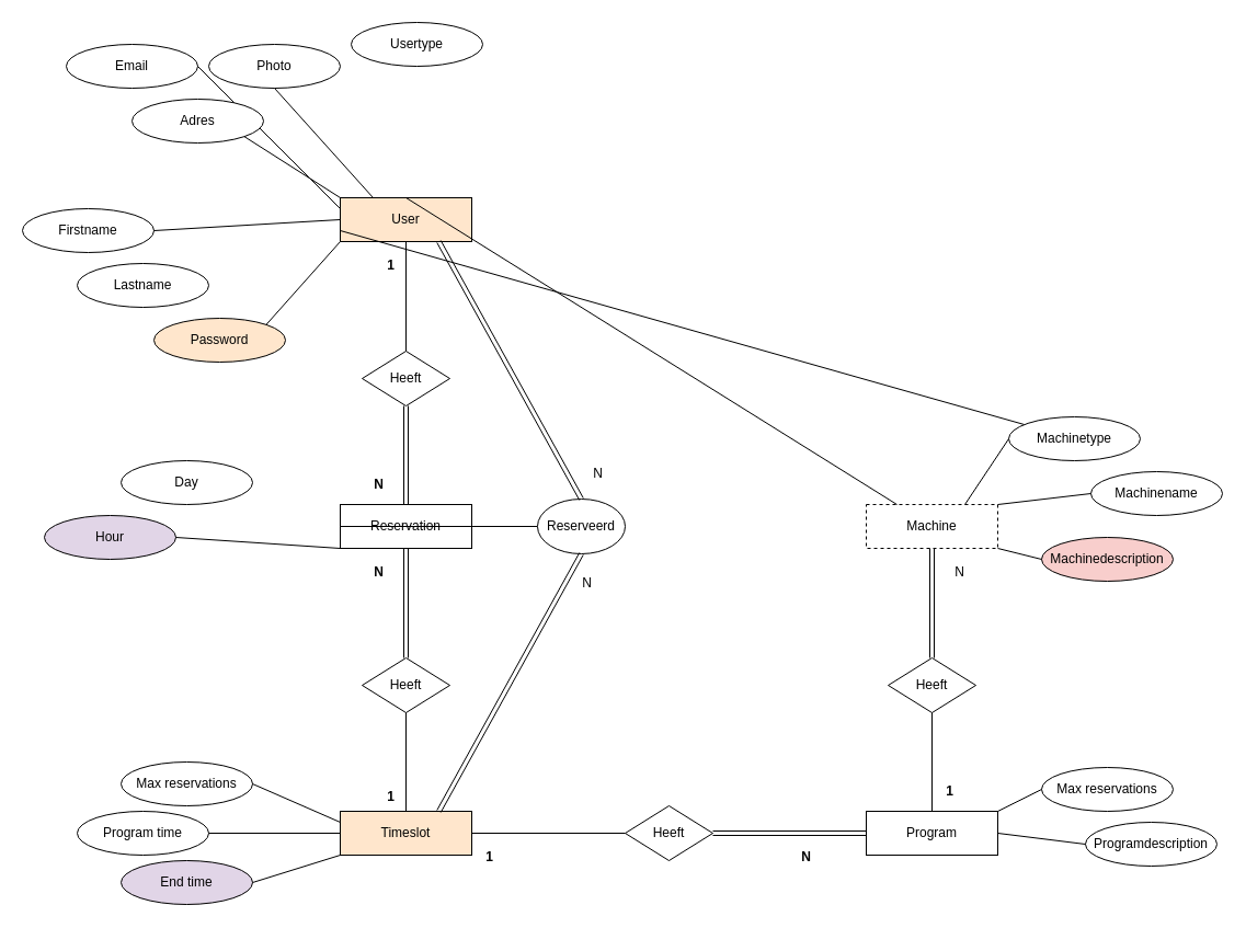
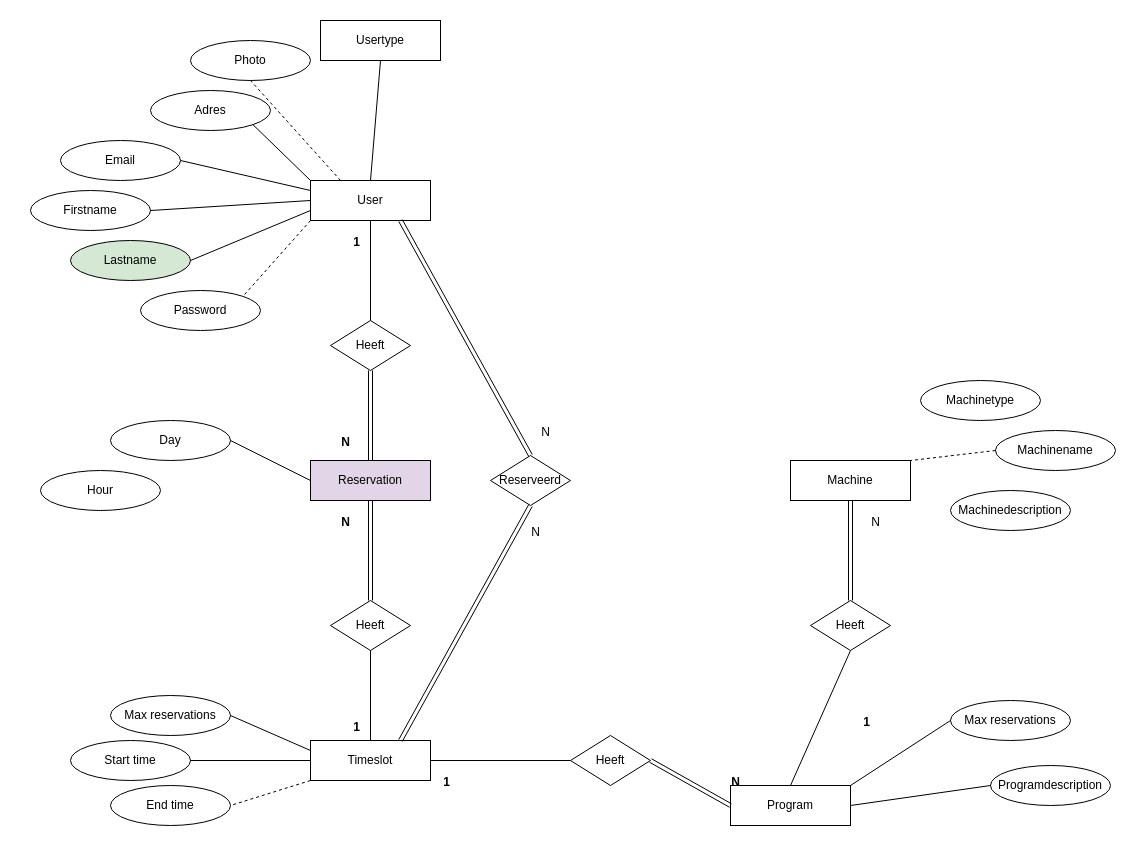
- <mxCell id="45" value="Usertype" style="ellipse;whiteSpace=wrap;html=1;" vertex="1" parent="1"><mxGeometry x="320" width="120" height="40" as="geometry" y="20" /></mxCell>
+ <mxCell id="45" value="Usertype" style="whiteSpace=wrap;html=1;rounded=0;" vertex="1" parent="1"><mxGeometry x="320" width="120" height="40" as="geometry" y="20" /></mxCell>
- <mxCell id="9" value="Email" style="ellipse;whiteSpace=wrap;html=1;" parent="1" vertex="1"><mxGeometry x="60" y="40" width="120" height="40" as="geometry" /></mxCell>
+ <mxCell id="9" value="Email" style="ellipse;whiteSpace=wrap;html=1;" parent="1" vertex="1"><mxGeometry x="60" y="140" width="120" height="40" as="geometry" /></mxCell>
- <mxCell id="40" value="Adres" style="ellipse;whiteSpace=wrap;html=1;" parent="1" vertex="1"><mxGeometry x="120" y="90" width="120" height="40" as="geometry" /></mxCell>
+ <mxCell id="40" value="Adres" style="ellipse;whiteSpace=wrap;html=1;" parent="1" vertex="1"><mxGeometry x="150" y="90" width="120" height="40" as="geometry" /></mxCell>
- <mxCell id="43" value="" style="endArrow=none;html=1;rounded=0;entryX=0.5;entryY=1;entryDx=0;entryDy=0;exitX=0.25;exitY=0;exitDx=0;exitDy=0;" parent="1" source="2" target="42" edge="1"><mxGeometry width="50" height="50" relative="1" as="geometry"><mxPoint x="320" y="190" as="sourcePoint" /><mxPoint x="232.426" y="134.142" as="targetPoint" /></mxGeometry></mxCell>
+ <mxCell id="43" value="" style="endArrow=none;html=1;rounded=0;entryX=0.5;entryY=1;entryDx=0;entryDy=0;exitX=0.25;exitY=0;exitDx=0;exitDy=0;dashed=1;" parent="1" source="2" target="42" edge="1"><mxGeometry width="50" height="50" relative="1" as="geometry"><mxPoint x="320" y="190" as="sourcePoint" /><mxPoint x="232.426" y="134.142" as="targetPoint" /></mxGeometry></mxCell>
- <mxCell id="2" value="User" style="rounded=0;whiteSpace=wrap;html=1;fillColor=#ffe6cc;" parent="1" vertex="1"><mxGeometry x="310" y="180" width="120" height="40" as="geometry" /></mxCell>
+ <mxCell id="2" value="User" style="rounded=0;whiteSpace=wrap;html=1;" parent="1" vertex="1"><mxGeometry x="310" y="180" width="120" height="40" as="geometry" /></mxCell>
- <mxCell id="7" value="Firstname" style="ellipse;whiteSpace=wrap;html=1;" parent="1" vertex="1"><mxGeometry x="20" y="190" width="120" height="40" as="geometry" /></mxCell>
+ <mxCell id="7" value="Firstname" style="ellipse;whiteSpace=wrap;html=1;" parent="1" vertex="1"><mxGeometry x="30" y="190" width="120" height="40" as="geometry" /></mxCell>
- <mxCell id="13" value="" style="endArrow=none;html=1;rounded=0;entryX=1;entryY=0;entryDx=0;entryDy=0;exitX=0;exitY=1;exitDx=0;exitDy=0;" parent="1" source="2" target="6" edge="1"><mxGeometry width="50" height="50" relative="1" as="geometry"><mxPoint x="320" y="220" as="sourcePoint" /><mxPoint x="200" y="270" as="targetPoint" /></mxGeometry></mxCell>
+ <mxCell id="13" value="" style="endArrow=none;html=1;rounded=0;entryX=1;entryY=0;entryDx=0;entryDy=0;exitX=0;exitY=1;exitDx=0;exitDy=0;dashed=1;" parent="1" source="2" target="6" edge="1"><mxGeometry width="50" height="50" relative="1" as="geometry"><mxPoint x="320" y="220" as="sourcePoint" /><mxPoint x="200" y="270" as="targetPoint" /></mxGeometry></mxCell>
- <mxCell id="8" value="Lastname" style="ellipse;whiteSpace=wrap;html=1;" parent="1" vertex="1"><mxGeometry x="70" y="240" width="120" height="40" as="geometry" /></mxCell>
+ <mxCell id="8" value="Lastname" style="ellipse;whiteSpace=wrap;html=1;fillColor=#d5e8d4;" parent="1" vertex="1"><mxGeometry x="70" y="240" width="120" height="40" as="geometry" /></mxCell>
- <mxCell id="6" value="Password" style="ellipse;whiteSpace=wrap;html=1;fillColor=#ffe6cc;" parent="1" vertex="1"><mxGeometry x="140" y="290" width="120" height="40" as="geometry" /></mxCell>
+ <mxCell id="6" value="Password" style="ellipse;whiteSpace=wrap;html=1;" parent="1" vertex="1"><mxGeometry x="140" y="290" width="120" height="40" as="geometry" /></mxCell>
- <mxCell id="46" value="" style="endArrow=none;html=1;rounded=0;exitX=0.5;exitY=0;exitDx=0;exitDy=0;" edge="1" parent="1" source="2" target="44"><mxGeometry width="50" height="50" relative="1" as="geometry"><mxPoint x="350" y="190" as="sourcePoint" /><mxPoint x="260" y="90" as="targetPoint" /></mxGeometry></mxCell>
+ <mxCell id="46" value="" style="endArrow=none;html=1;rounded=0;entryX=0.5;entryY=1;entryDx=0;entryDy=0;exitX=0.5;exitY=0;exitDx=0;exitDy=0;" edge="1" parent="1" source="2" target="45"><mxGeometry width="50" height="50" relative="1" as="geometry"><mxPoint x="350" y="190" as="sourcePoint" /><mxPoint x="260" y="90" as="targetPoint" /></mxGeometry></mxCell>
- <mxCell id="12" value="" style="endArrow=none;html=1;rounded=0;exitX=0;exitY=0.75;exitDx=0;exitDy=0;" parent="1" source="2" target="54" edge="1"><mxGeometry width="50" height="50" relative="1" as="geometry"><mxPoint x="320" y="210" as="sourcePoint" /><mxPoint x="150" y="220" as="targetPoint" /></mxGeometry></mxCell>
+ <mxCell id="12" value="" style="endArrow=none;html=1;rounded=0;entryX=1;entryY=0.5;entryDx=0;entryDy=0;exitX=0;exitY=0.75;exitDx=0;exitDy=0;" parent="1" source="2" target="8" edge="1"><mxGeometry width="50" height="50" relative="1" as="geometry"><mxPoint x="320" y="210" as="sourcePoint" /><mxPoint x="150" y="220" as="targetPoint" /></mxGeometry></mxCell>
- <mxCell id="57" value="" style="endArrow=none;html=1;rounded=0;entryX=0.75;entryY=0;entryDx=0;entryDy=0;exitX=0;exitY=0.5;exitDx=0;exitDy=0;" edge="1" parent="1" source="54" target="44"><mxGeometry width="50" height="50" relative="1" as="geometry"><mxPoint x="920" y="750" as="sourcePoint" /><mxPoint x="960" y="730" as="targetPoint" /></mxGeometry></mxCell>
- <mxCell id="58" value="" style="endArrow=none;html=1;rounded=0;exitX=0;exitY=0.5;exitDx=0;exitDy=0;entryX=1;entryY=0;entryDx=0;entryDy=0;" edge="1" parent="1" source="55" target="44"><mxGeometry width="50" height="50" relative="1" as="geometry"><mxPoint x="930" y="410" as="sourcePoint" /><mxPoint x="920" y="440" as="targetPoint" /></mxGeometry></mxCell>
+ <mxCell id="58" value="" style="endArrow=none;html=1;rounded=0;exitX=0;exitY=0.5;exitDx=0;exitDy=0;entryX=1;entryY=0;entryDx=0;entryDy=0;dashed=1;" edge="1" parent="1" source="55" target="44"><mxGeometry width="50" height="50" relative="1" as="geometry"><mxPoint x="930" y="410" as="sourcePoint" /><mxPoint x="920" y="440" as="targetPoint" /></mxGeometry></mxCell>
- <mxCell id="4" value="Reservation" style="rounded=0;whiteSpace=wrap;html=1;" parent="1" vertex="1"><mxGeometry x="310" y="460" width="120" height="40" as="geometry" /></mxCell>
+ <mxCell id="4" value="Reservation" style="rounded=0;whiteSpace=wrap;html=1;fillColor=#e1d5e7;" parent="1" vertex="1"><mxGeometry x="310" y="460" width="120" height="40" as="geometry" /></mxCell>
- <mxCell id="32" value="" style="endArrow=none;html=1;rounded=0;exitX=0;exitY=0.5;exitDx=0;exitDy=0;" parent="1" source="4" target="35" edge="1"><mxGeometry width="50" height="50" relative="1" as="geometry"><mxPoint x="320" y="480" as="sourcePoint" /><mxPoint x="240" y="450" as="targetPoint" /></mxGeometry></mxCell>
+ <mxCell id="32" value="" style="endArrow=none;html=1;rounded=0;entryX=1;entryY=0.5;entryDx=0;entryDy=0;exitX=0;exitY=0.5;exitDx=0;exitDy=0;" parent="1" source="4" target="31" edge="1"><mxGeometry width="50" height="50" relative="1" as="geometry"><mxPoint x="320" y="480" as="sourcePoint" /><mxPoint x="240" y="450" as="targetPoint" /></mxGeometry></mxCell>
- <mxCell id="35" value="Reserveerd" style="ellipse;whiteSpace=wrap;html=1;" parent="1" vertex="1"><mxGeometry x="490" y="455" width="80" height="50" as="geometry" /></mxCell>
+ <mxCell id="35" value="Reserveerd" style="rhombus;whiteSpace=wrap;html=1;" parent="1" vertex="1"><mxGeometry x="490" y="455" width="80" height="50" as="geometry" /></mxCell>
- <mxCell id="44" value="Machine" style="rounded=0;whiteSpace=wrap;html=1;dashed=1;" vertex="1" parent="1"><mxGeometry x="790" y="460" width="120" height="40" as="geometry" /></mxCell>
+ <mxCell id="44" value="Machine" style="rounded=0;whiteSpace=wrap;html=1;" vertex="1" parent="1"><mxGeometry x="790" y="460" width="120" height="40" as="geometry" /></mxCell>
- <mxCell id="48" value="Hour" style="ellipse;whiteSpace=wrap;html=1;fillColor=#e1d5e7;" vertex="1" parent="1"><mxGeometry x="40" y="470" width="120" height="40" as="geometry" /></mxCell>
+ <mxCell id="48" value="Hour" style="ellipse;whiteSpace=wrap;html=1;" vertex="1" parent="1"><mxGeometry x="40" y="470" width="120" height="40" as="geometry" /></mxCell>
- <mxCell id="49" value="" style="endArrow=none;html=1;rounded=0;entryX=1;entryY=0.5;entryDx=0;entryDy=0;exitX=0;exitY=1;exitDx=0;exitDy=0;" edge="1" parent="1" source="4" target="48"><mxGeometry width="50" height="50" relative="1" as="geometry"><mxPoint x="320" y="490" as="sourcePoint" /><mxPoint x="240" y="450" as="targetPoint" /></mxGeometry></mxCell>
- <mxCell id="59" value="" style="endArrow=none;html=1;rounded=0;exitX=0;exitY=0.5;exitDx=0;exitDy=0;entryX=1;entryY=1;entryDx=0;entryDy=0;" edge="1" parent="1" source="56" target="44"><mxGeometry width="50" height="50" relative="1" as="geometry"><mxPoint x="980" y="460" as="sourcePoint" /><mxPoint x="920" y="470" as="targetPoint" /></mxGeometry></mxCell>
- <mxCell id="56" value="Machinedescription" style="ellipse;whiteSpace=wrap;html=1;fillColor=#f8cecc;" vertex="1" parent="1"><mxGeometry x="950" y="490" width="120" height="40" as="geometry" /></mxCell>
+ <mxCell id="56" value="Machinedescription" style="ellipse;whiteSpace=wrap;html=1;" vertex="1" parent="1"><mxGeometry x="950" y="490" width="120" height="40" as="geometry" /></mxCell>
- <mxCell id="33" value="Program time" style="ellipse;whiteSpace=wrap;html=1;" parent="1" vertex="1"><mxGeometry x="70" y="740" width="120" height="40" as="geometry" /></mxCell>
+ <mxCell id="33" value="Start time" style="ellipse;whiteSpace=wrap;html=1;" parent="1" vertex="1"><mxGeometry x="70" y="740" width="120" height="40" as="geometry" /></mxCell>
- <mxCell id="3" value="Timeslot" style="rounded=0;whiteSpace=wrap;html=1;fillColor=#ffe6cc;" parent="1" vertex="1"><mxGeometry x="310" y="740" width="120" height="40" as="geometry" /></mxCell>
+ <mxCell id="3" value="Timeslot" style="rounded=0;whiteSpace=wrap;html=1;" parent="1" vertex="1"><mxGeometry x="310" y="740" width="120" height="40" as="geometry" /></mxCell>
- <mxCell id="5" value="Program" style="rounded=0;whiteSpace=wrap;html=1;" parent="1" vertex="1"><mxGeometry x="790" y="740" width="120" height="40" as="geometry" /></mxCell>
+ <mxCell id="5" value="Program" style="rounded=0;whiteSpace=wrap;html=1;" parent="1" vertex="1"><mxGeometry x="730" y="785" width="120" height="40" as="geometry" /></mxCell>
- <mxCell id="64" value="Programdescription" style="ellipse;whiteSpace=wrap;html=1;" vertex="1" parent="1"><mxGeometry x="990" y="750" width="120" height="40" as="geometry" /></mxCell>
+ <mxCell id="64" value="Programdescription" style="ellipse;whiteSpace=wrap;html=1;" vertex="1" parent="1"><mxGeometry x="990" y="765" width="120" height="40" as="geometry" /></mxCell>
- <mxCell id="51" value="" style="endArrow=none;html=1;rounded=0;entryX=1;entryY=0.5;entryDx=0;entryDy=0;exitX=0;exitY=1;exitDx=0;exitDy=0;" edge="1" parent="1" source="3" target="50"><mxGeometry width="50" height="50" relative="1" as="geometry"><mxPoint x="310" y="820" as="sourcePoint" /><mxPoint x="200" y="770" as="targetPoint" /></mxGeometry></mxCell>
+ <mxCell id="51" value="" style="endArrow=none;html=1;rounded=0;entryX=1;entryY=0.5;entryDx=0;entryDy=0;exitX=0;exitY=1;exitDx=0;exitDy=0;dashed=1;" edge="1" parent="1" source="3" target="50"><mxGeometry width="50" height="50" relative="1" as="geometry"><mxPoint x="310" y="820" as="sourcePoint" /><mxPoint x="200" y="770" as="targetPoint" /></mxGeometry></mxCell>
- <mxCell id="50" value="End time" style="ellipse;whiteSpace=wrap;html=1;fillColor=#e1d5e7;" vertex="1" parent="1"><mxGeometry x="110" y="785" width="120" height="40" as="geometry" /></mxCell>
+ <mxCell id="50" value="End time" style="ellipse;whiteSpace=wrap;html=1;" vertex="1" parent="1"><mxGeometry x="110" y="785" width="120" height="40" as="geometry" /></mxCell>
